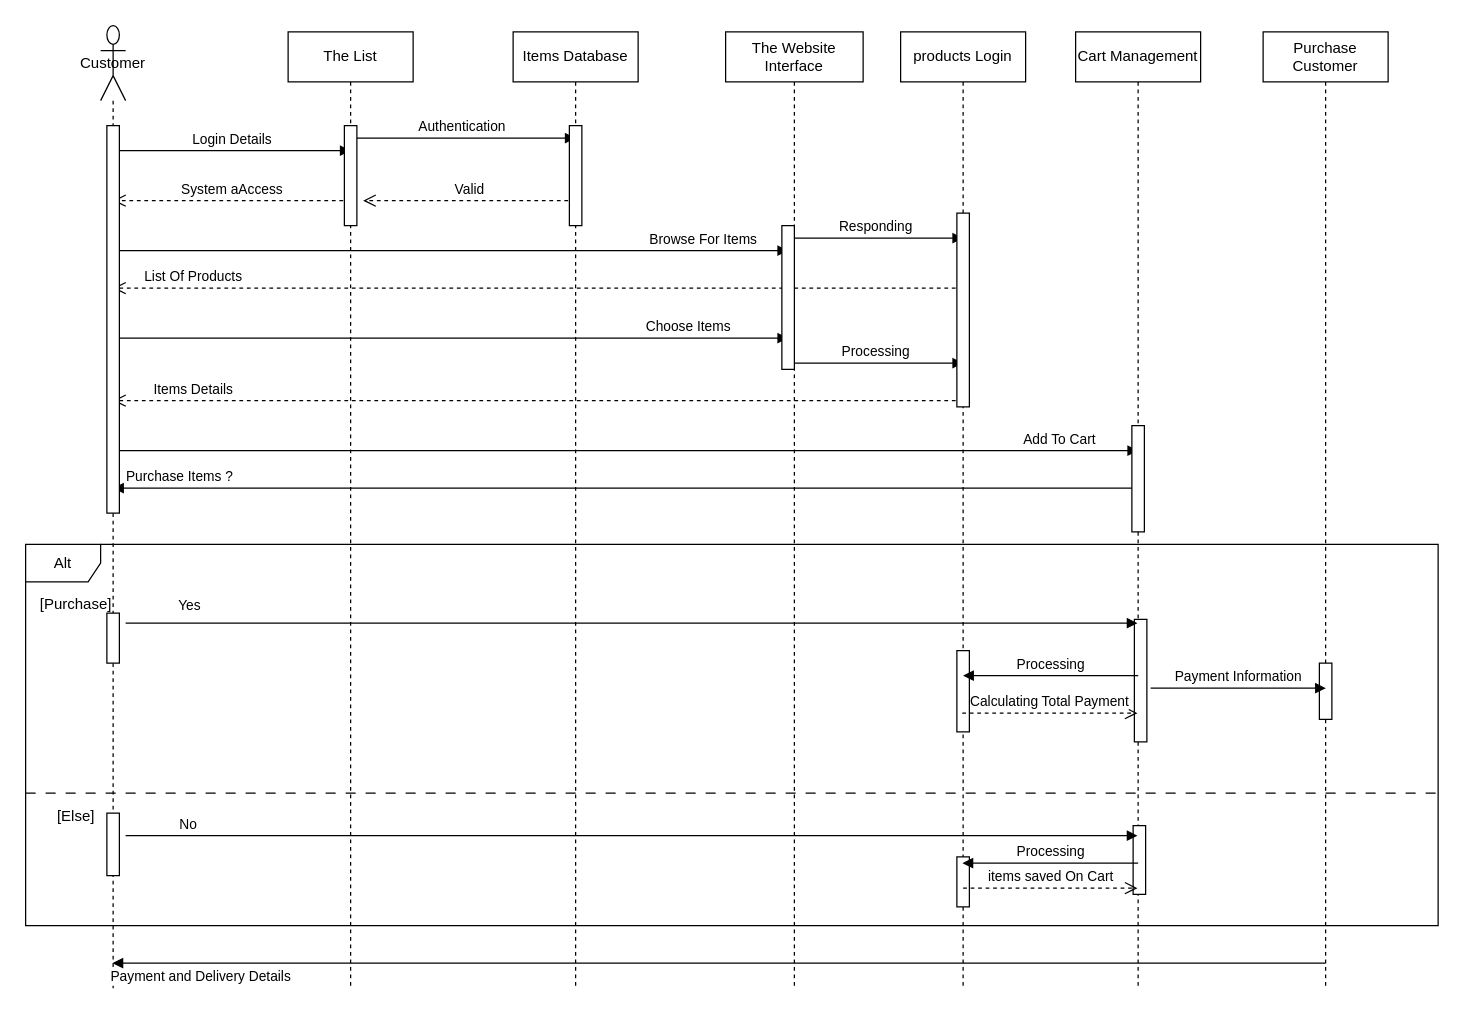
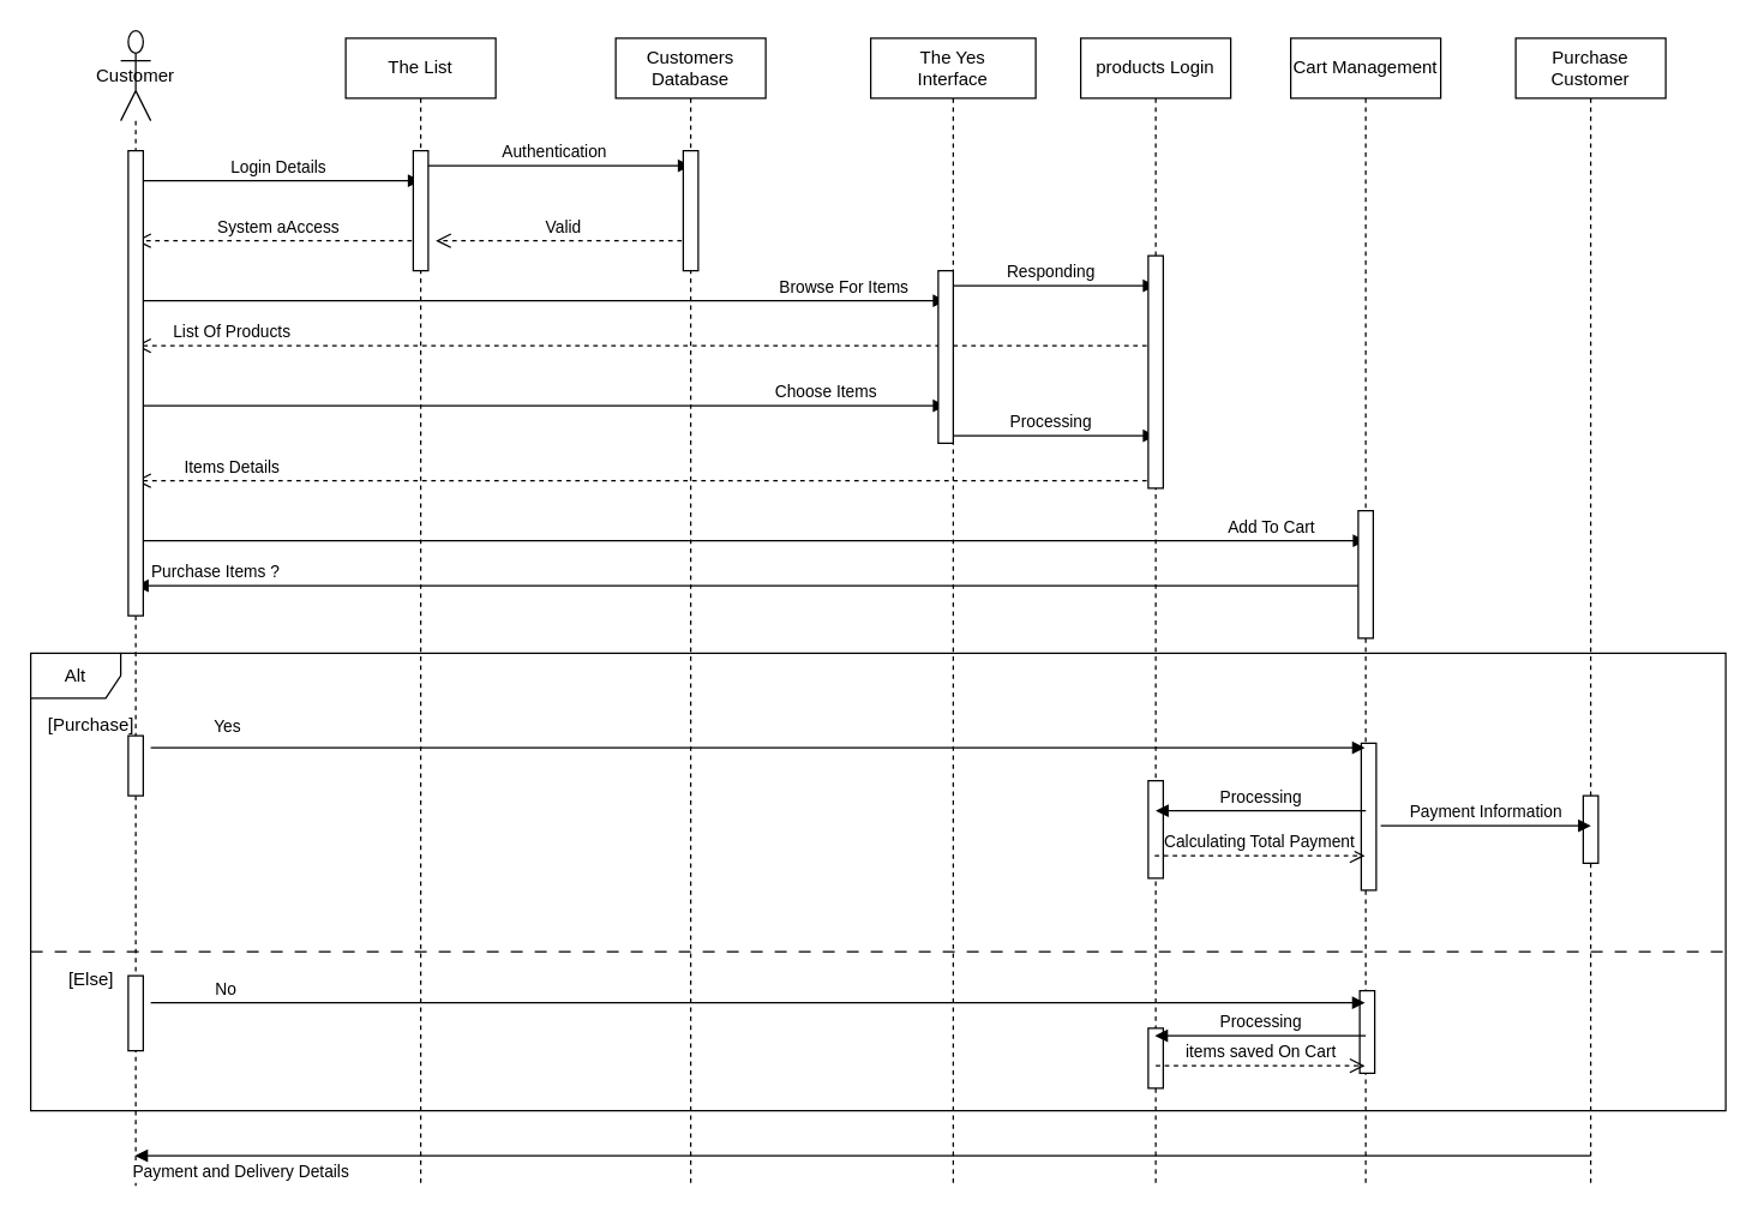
- <mxCell id="20" value="Items Database" style="shape=umlLifeline;perimeter=lifelinePerimeter;whiteSpace=wrap;html=1;container=1;dropTarget=0;collapsible=0;recursiveResize=0;outlineConnect=0;portConstraint=eastwest;newEdgeStyle={&quot;curved&quot;:0,&quot;rounded&quot;:0};" parent="1" vertex="1"><mxGeometry x="410" y="25" width="100" height="765" as="geometry" /></mxCell>
+ <mxCell id="20" value="Customers Database" style="shape=umlLifeline;perimeter=lifelinePerimeter;whiteSpace=wrap;html=1;container=1;dropTarget=0;collapsible=0;recursiveResize=0;outlineConnect=0;portConstraint=eastwest;newEdgeStyle={&quot;curved&quot;:0,&quot;rounded&quot;:0};" parent="1" vertex="1"><mxGeometry x="410" y="25" width="100" height="765" as="geometry" /></mxCell>
- <mxCell id="22" value="The Website&lt;div&gt;Interface&lt;/div&gt;" style="shape=umlLifeline;perimeter=lifelinePerimeter;whiteSpace=wrap;html=1;container=1;dropTarget=0;collapsible=0;recursiveResize=0;outlineConnect=0;portConstraint=eastwest;newEdgeStyle={&quot;curved&quot;:0,&quot;rounded&quot;:0};" parent="1" vertex="1"><mxGeometry x="580" y="25" width="110" height="765" as="geometry" /></mxCell>
+ <mxCell id="22" value="The Yes&lt;div&gt;Interface&lt;/div&gt;" style="shape=umlLifeline;perimeter=lifelinePerimeter;whiteSpace=wrap;html=1;container=1;dropTarget=0;collapsible=0;recursiveResize=0;outlineConnect=0;portConstraint=eastwest;newEdgeStyle={&quot;curved&quot;:0,&quot;rounded&quot;:0};" parent="1" vertex="1"><mxGeometry x="580" y="25" width="110" height="765" as="geometry" /></mxCell>
